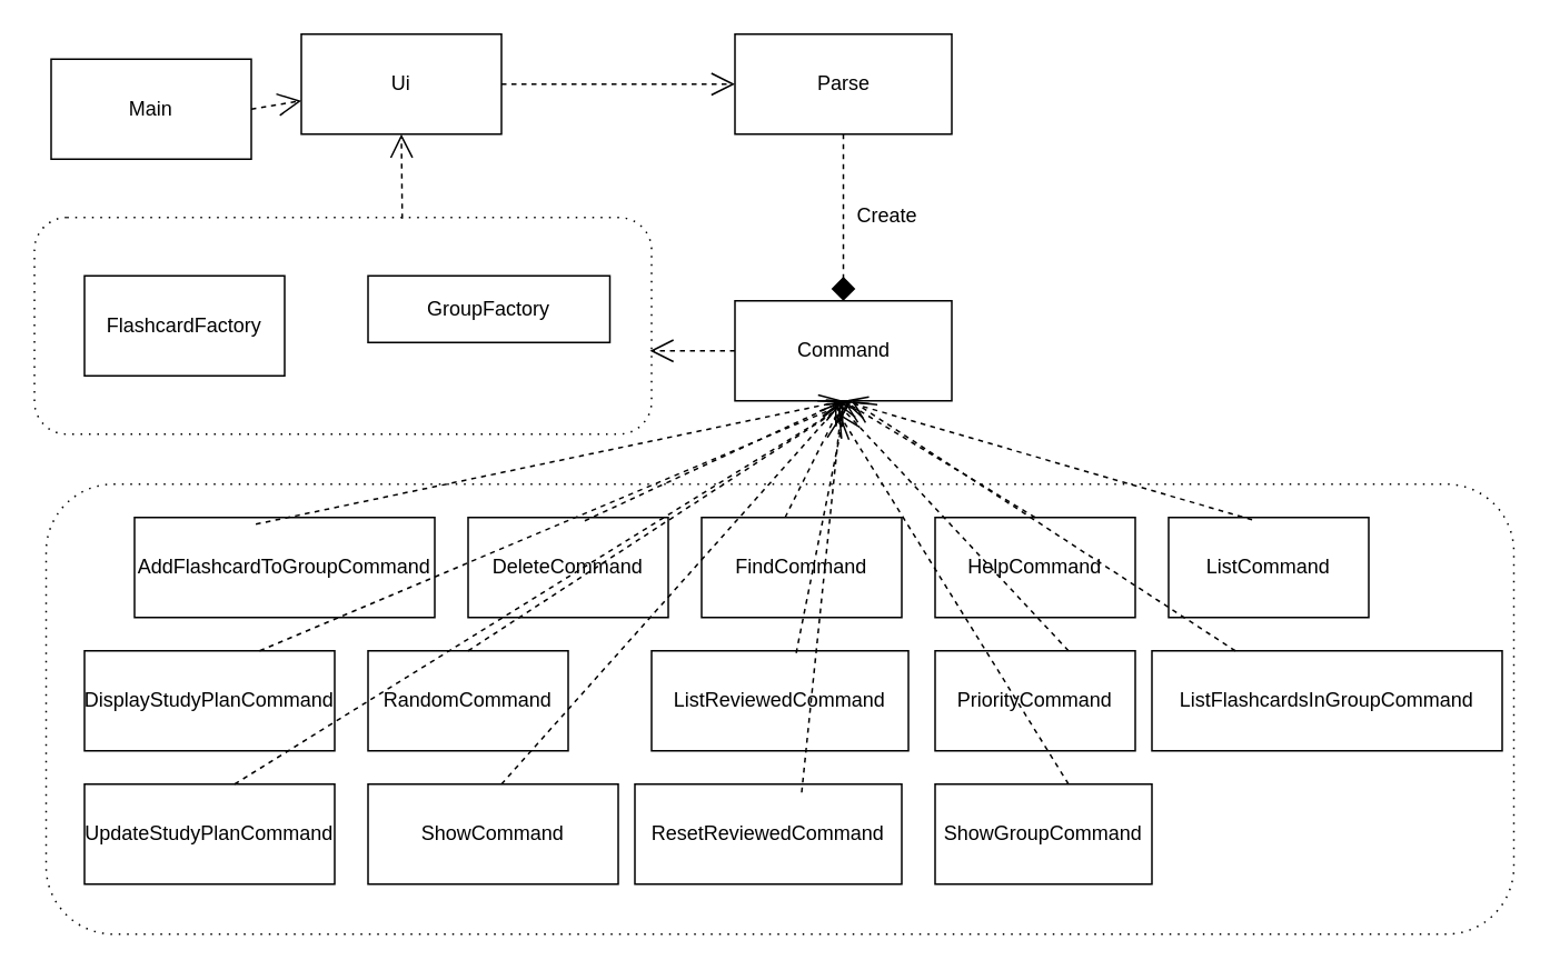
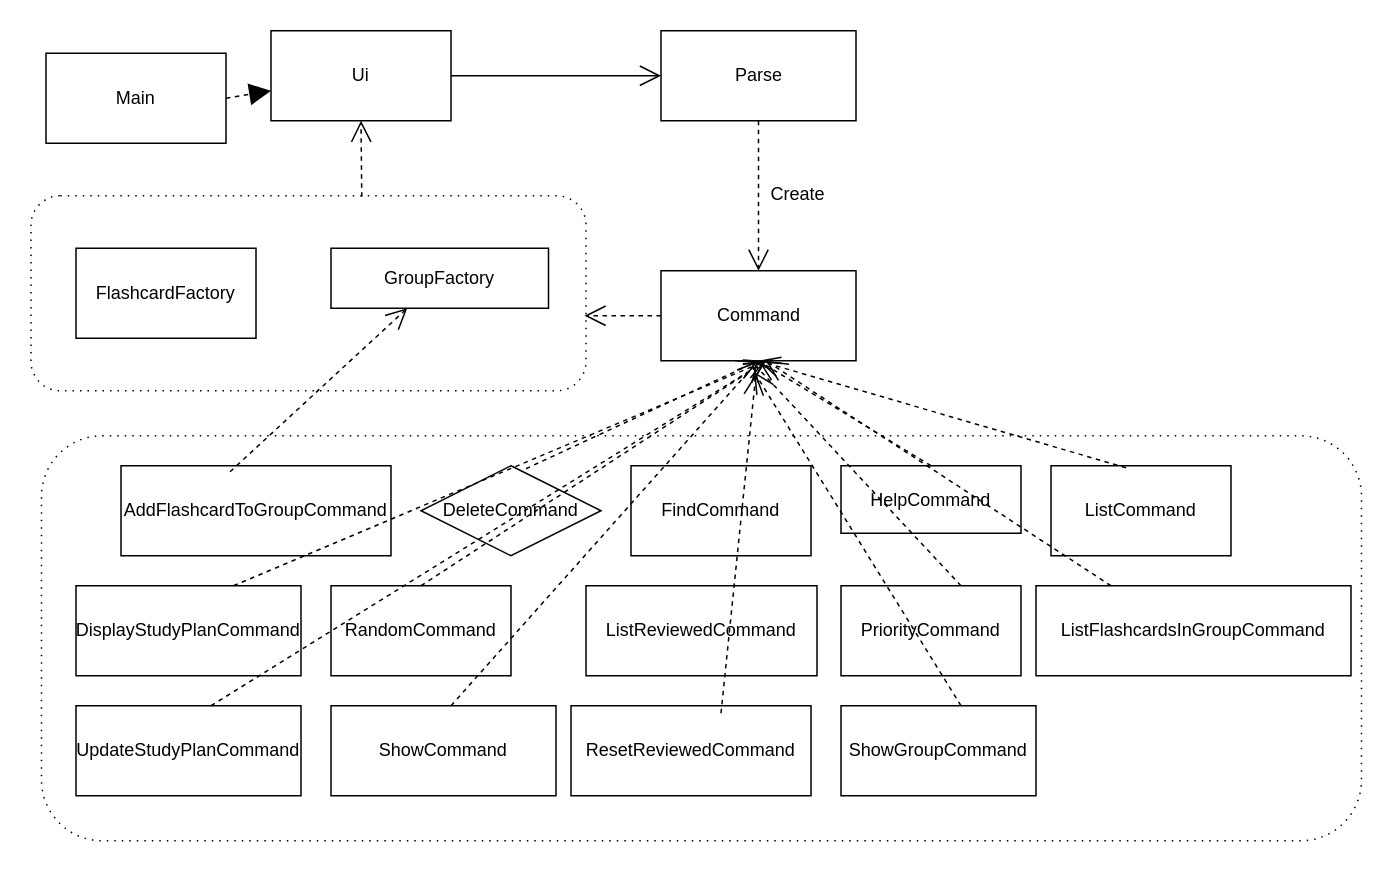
- <mxCell id="8" value="" style="endArrow=open;endSize=12;dashed=1;html=1;strokeColor=#000000;" edge="1" parent="1" source="4" target="7"><mxGeometry x="-0.112" y="10" width="160" relative="1" as="geometry"><mxPoint x="355" y="149.5" as="sourcePoint" /><mxPoint x="445" y="150" as="targetPoint" /><mxPoint as="offset" /></mxGeometry></mxCell>
+ <mxCell id="8" value="" style="endArrow=open;endSize=12;dashed=0;html=1;strokeColor=#000000;" edge="1" parent="1" source="4" target="7"><mxGeometry x="-0.112" y="10" width="160" relative="1" as="geometry"><mxPoint x="355" y="149.5" as="sourcePoint" /><mxPoint x="445" y="150" as="targetPoint" /><mxPoint as="offset" /></mxGeometry></mxCell>
- <mxCell id="6" value="" style="endArrow=open;endSize=12;dashed=1;html=1;strokeColor=#000000;exitX=1;exitY=0.5;exitDx=0;exitDy=0;" edge="1" parent="1" source="5" target="4"><mxGeometry x="-0.112" y="10" width="160" relative="1" as="geometry"><mxPoint x="145" y="149.5" as="sourcePoint" /><mxPoint x="235" y="150" as="targetPoint" /><mxPoint as="offset" /></mxGeometry></mxCell>
+ <mxCell id="6" value="" style="endArrow=block;endSize=12;dashed=1;html=1;strokeColor=#000000;exitX=1;exitY=0.5;exitDx=0;exitDy=0;" edge="1" parent="1" source="5" target="4"><mxGeometry x="-0.112" y="10" width="160" relative="1" as="geometry"><mxPoint x="145" y="149.5" as="sourcePoint" /><mxPoint x="235" y="150" as="targetPoint" /><mxPoint as="offset" /></mxGeometry></mxCell>
- <mxCell id="9" value="" style="endArrow=diamond;endSize=12;dashed=1;html=1;entryX=0.5;entryY=0;entryDx=0;entryDy=0;exitX=0.5;exitY=1;exitDx=0;exitDy=0;strokeColor=#000000;" edge="1" parent="1" source="7" target="12"><mxGeometry x="-0.112" y="10" width="160" relative="1" as="geometry"><mxPoint x="500" y="130" as="sourcePoint" /><mxPoint x="580" y="130.286" as="targetPoint" /><mxPoint as="offset" /></mxGeometry></mxCell>
+ <mxCell id="9" value="" style="endArrow=open;endSize=12;dashed=1;html=1;entryX=0.5;entryY=0;entryDx=0;entryDy=0;exitX=0.5;exitY=1;exitDx=0;exitDy=0;strokeColor=#000000;" edge="1" parent="1" source="7" target="12"><mxGeometry x="-0.112" y="10" width="160" relative="1" as="geometry"><mxPoint x="500" y="130" as="sourcePoint" /><mxPoint x="580" y="130.286" as="targetPoint" /><mxPoint as="offset" /></mxGeometry></mxCell>
- <mxCell id="31" value="" style="endArrow=open;endSize=12;dashed=1;html=1;exitX=0.404;exitY=0.067;exitDx=0;exitDy=0;exitPerimeter=0;entryX=0.5;entryY=1;entryDx=0;entryDy=0;strokeColor=#000000;" edge="1" parent="1" source="15" target="12"><mxGeometry x="-0.112" y="10" width="160" relative="1" as="geometry"><mxPoint x="180" y="129.5" as="sourcePoint" /><mxPoint x="270" y="130" as="targetPoint" /><mxPoint as="offset" /></mxGeometry></mxCell>
+ <mxCell id="31" value="" style="endArrow=open;endSize=12;dashed=1;html=1;exitX=0.404;exitY=0.067;exitDx=0;exitDy=0;exitPerimeter=0;strokeColor=#000000;" edge="1" parent="1" source="15" target="43"><mxGeometry x="-0.112" y="10" width="160" relative="1" as="geometry"><mxPoint x="180" y="129.5" as="sourcePoint" /><mxPoint x="270" y="130" as="targetPoint" /><mxPoint as="offset" /></mxGeometry></mxCell>
- <mxCell id="29" value="" style="endArrow=open;endSize=12;dashed=1;html=1;entryX=0.5;entryY=1;entryDx=0;entryDy=0;exitX=0.417;exitY=0;exitDx=0;exitDy=0;exitPerimeter=0;strokeColor=#000000;" edge="1" parent="1" source="16" target="12"><mxGeometry x="-0.112" y="10" width="160" relative="1" as="geometry"><mxPoint x="480" y="310" as="sourcePoint" /><mxPoint x="570" y="310.5" as="targetPoint" /><mxPoint as="offset" /></mxGeometry></mxCell>
- <mxCell id="19" value="DeleteCommand" style="rounded=0;whiteSpace=wrap;html=1;strokeColor=#000000;" vertex="1" parent="1"><mxGeometry x="280" y="310" width="120" height="60" as="geometry" /></mxCell>
+ <mxCell id="19" value="DeleteCommand" style="rhombus;whiteSpace=wrap;html=1;strokeColor=#000000;" vertex="1" parent="1"><mxGeometry x="280" y="310" width="120" height="60" as="geometry" /></mxCell>
- <mxCell id="38" value="" style="endArrow=open;endSize=12;dashed=1;html=1;exitX=0.563;exitY=0.022;exitDx=0;exitDy=0;exitPerimeter=0;strokeColor=#000000;" edge="1" parent="1" source="20" target="12"><mxGeometry x="-0.112" y="10" width="160" relative="1" as="geometry"><mxPoint x="488.5" y="390" as="sourcePoint" /><mxPoint x="500" y="260" as="targetPoint" /><Array as="points"><mxPoint x="505" y="250" /><mxPoint x="500" y="240" /></Array><mxPoint as="offset" /></mxGeometry></mxCell>
- <mxCell id="17" value="HelpCommand" style="rounded=0;whiteSpace=wrap;html=1;strokeColor=#000000;" vertex="1" parent="1"><mxGeometry x="560" y="310" width="120" height="60" as="geometry" /></mxCell>
+ <mxCell id="17" value="HelpCommand" style="rounded=0;whiteSpace=wrap;html=1;strokeColor=#000000;" vertex="1" parent="1"><mxGeometry x="560" y="310" width="120" height="45" as="geometry" /></mxCell>
